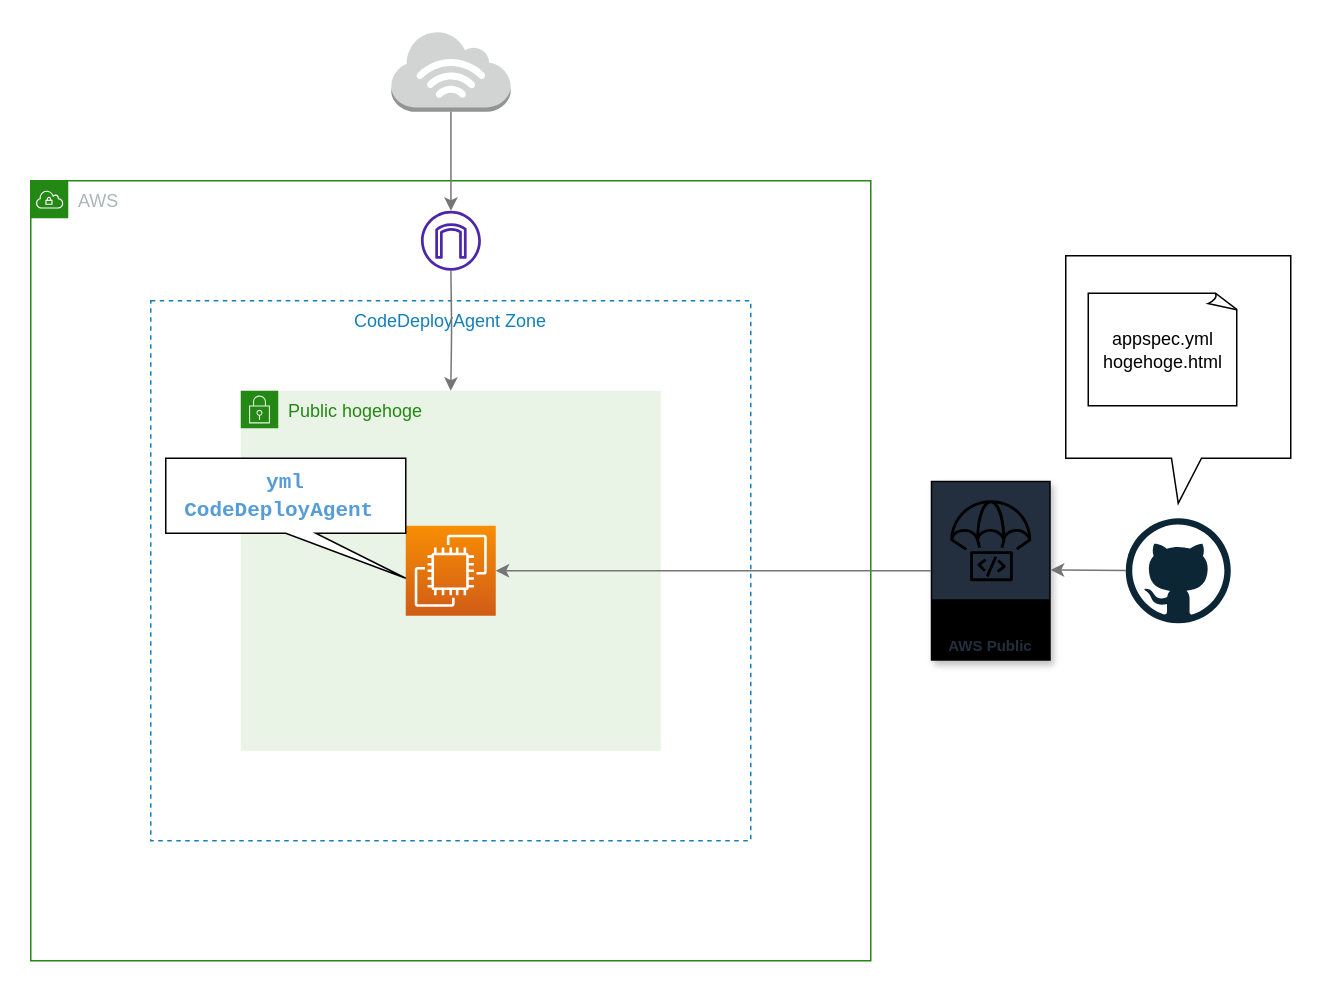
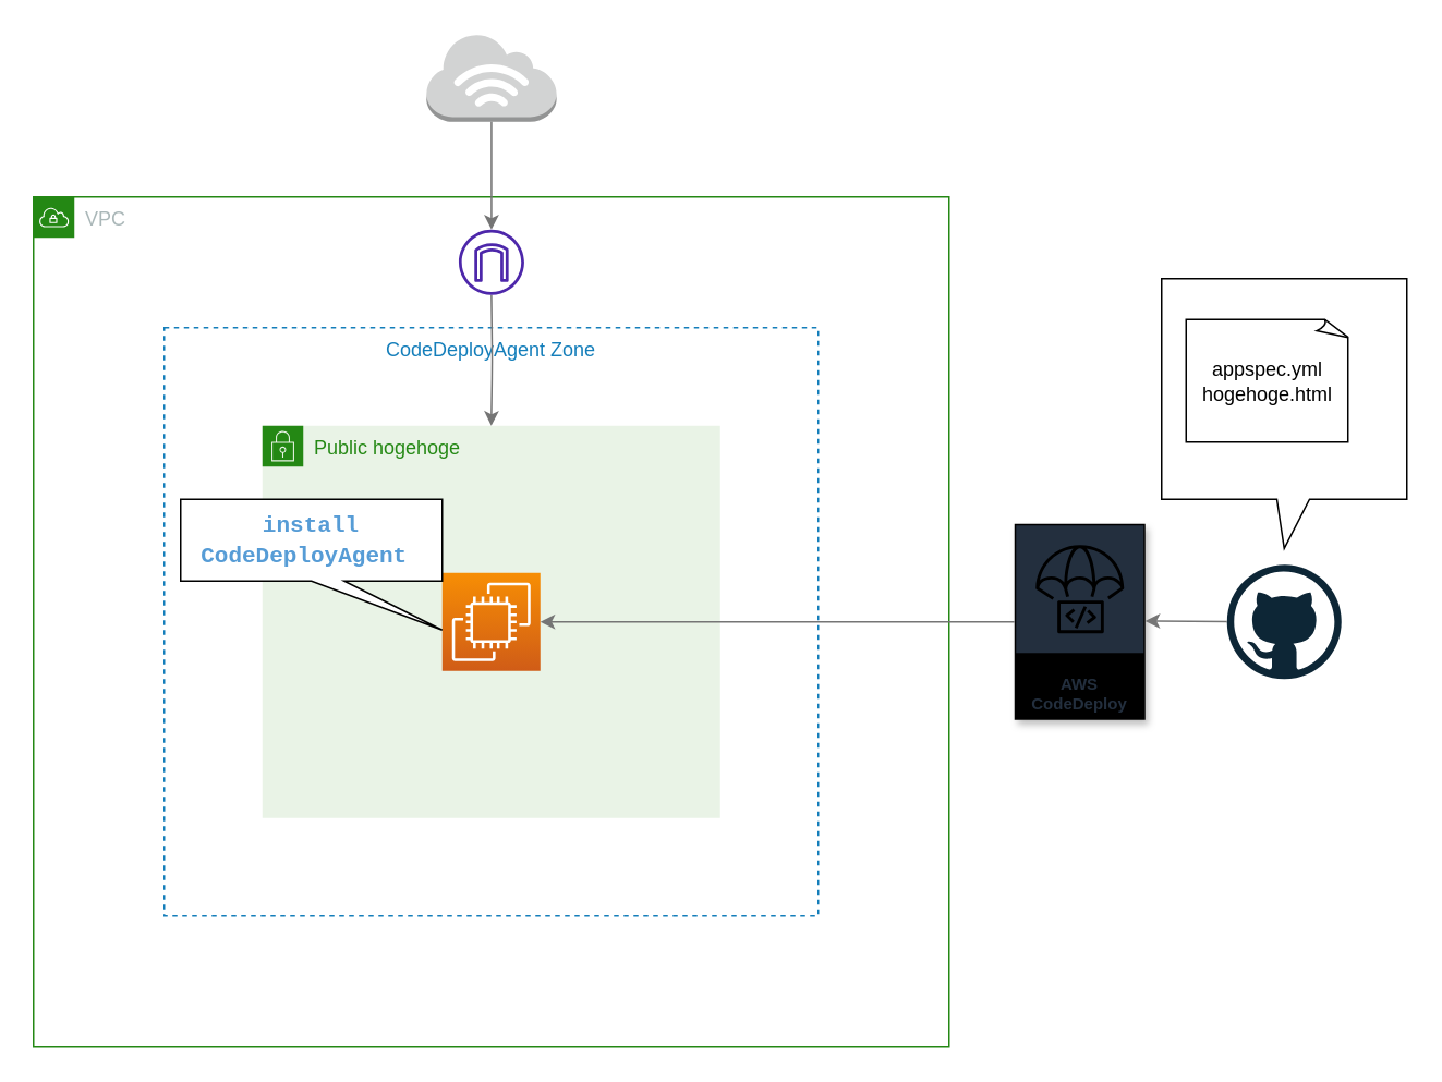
- <mxCell id="3" value="AWS" style="points=[[0,0],[0.25,0],[0.5,0],[0.75,0],[1,0],[1,0.25],[1,0.5],[1,0.75],[1,1],[0.75,1],[0.5,1],[0.25,1],[0,1],[0,0.75],[0,0.5],[0,0.25]];outlineConnect=0;gradientColor=none;html=1;whiteSpace=wrap;fontSize=12;fontStyle=0;container=0;pointerEvents=0;collapsible=0;recursiveResize=0;shape=mxgraph.aws4.group;grIcon=mxgraph.aws4.group_vpc;strokeColor=#248814;fillColor=none;verticalAlign=top;align=left;spacingLeft=30;fontColor=#AAB7B8;dashed=0;" parent="1" vertex="1"><mxGeometry x="20" y="120" width="560" height="520" as="geometry" /></mxCell>
+ <mxCell id="3" value="VPC" style="points=[[0,0],[0.25,0],[0.5,0],[0.75,0],[1,0],[1,0.25],[1,0.5],[1,0.75],[1,1],[0.75,1],[0.5,1],[0.25,1],[0,1],[0,0.75],[0,0.5],[0,0.25]];outlineConnect=0;gradientColor=none;html=1;whiteSpace=wrap;fontSize=12;fontStyle=0;container=0;pointerEvents=0;collapsible=0;recursiveResize=0;shape=mxgraph.aws4.group;grIcon=mxgraph.aws4.group_vpc;strokeColor=#248814;fillColor=none;verticalAlign=top;align=left;spacingLeft=30;fontColor=#AAB7B8;dashed=0;" parent="1" vertex="1"><mxGeometry x="20" y="120" width="560" height="520" as="geometry" /></mxCell>
- <mxCell id="13" value="&lt;div style=&quot;color: rgb(212 , 212 , 212) ; font-family: &amp;#34;consolas&amp;#34; , &amp;#34;courier new&amp;#34; , monospace ; font-size: 14px ; line-height: 19px&quot;&gt;&lt;span style=&quot;color: rgb(86 , 156 , 214) ; font-weight: bold&quot;&gt;yml&lt;br&gt;CodeDeployAgent&amp;nbsp;&lt;/span&gt;&lt;/div&gt;" style="shape=callout;whiteSpace=wrap;html=1;perimeter=calloutPerimeter;position2=1;" parent="1" vertex="1"><mxGeometry x="110" y="305" width="160" height="80" as="geometry" /></mxCell>
+ <mxCell id="13" value="&lt;div style=&quot;color: rgb(212 , 212 , 212) ; font-family: &amp;#34;consolas&amp;#34; , &amp;#34;courier new&amp;#34; , monospace ; font-size: 14px ; line-height: 19px&quot;&gt;&lt;span style=&quot;color: rgb(86 , 156 , 214) ; font-weight: bold&quot;&gt;install&lt;br&gt;CodeDeployAgent&amp;nbsp;&lt;/span&gt;&lt;/div&gt;" style="shape=callout;whiteSpace=wrap;html=1;perimeter=calloutPerimeter;position2=1;" parent="1" vertex="1"><mxGeometry x="110" y="305" width="160" height="80" as="geometry" /></mxCell>
- <mxCell id="7" value="AWS Public" style="sketch=0;outlineConnect=0;fontColor=#232F3E;gradientColor=none;strokeColor=default;fillColor=#232F3E;dashed=0;verticalLabelPosition=middle;verticalAlign=bottom;align=center;html=1;whiteSpace=wrap;fontSize=10;fontStyle=1;spacing=3;shape=mxgraph.aws4.productIcon;prIcon=mxgraph.aws4.codedeploy;shadow=1;" parent="1" vertex="1"><mxGeometry x="620" y="320" width="80" height="120" as="geometry" /></mxCell>
+ <mxCell id="7" value="AWS CodeDeploy" style="sketch=0;outlineConnect=0;fontColor=#232F3E;gradientColor=none;strokeColor=default;fillColor=#232F3E;dashed=0;verticalLabelPosition=middle;verticalAlign=bottom;align=center;html=1;whiteSpace=wrap;fontSize=10;fontStyle=1;spacing=3;shape=mxgraph.aws4.productIcon;prIcon=mxgraph.aws4.codedeploy;shadow=1;" parent="1" vertex="1"><mxGeometry x="620" y="320" width="80" height="120" as="geometry" /></mxCell>
